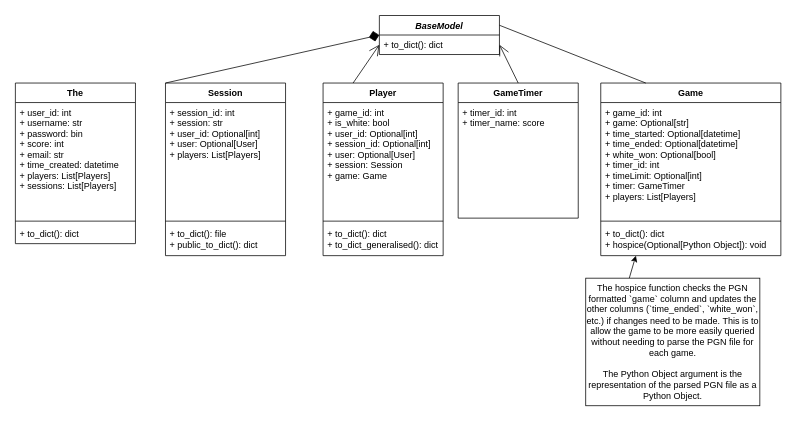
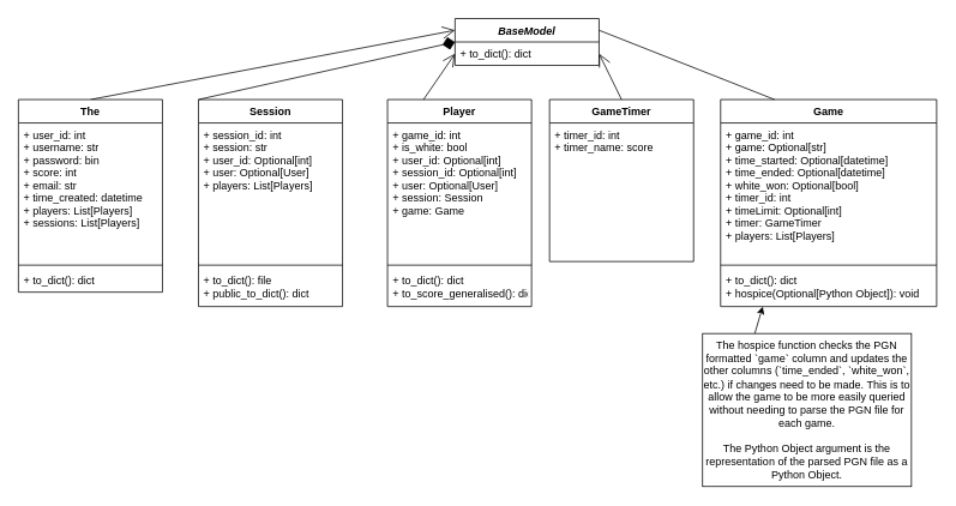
+ <mxCell id="4" value="" style="endArrow=open;endFill=1;endSize=12;html=1;entryX=0;entryY=0.25;entryDx=0;entryDy=0;exitX=0.5;exitY=0;exitDx=0;exitDy=0;" parent="1" source="5" target="2" edge="1"><mxGeometry width="160" relative="1" as="geometry"><mxPoint x="240" y="180" as="sourcePoint" /><mxPoint x="490" y="330" as="targetPoint" /></mxGeometry></mxCell>
- <mxCell id="17" value="+ to_dict(): dict&#10;+ to_dict_generalised(): dict" style="text;strokeColor=none;fillColor=none;align=left;verticalAlign=top;spacingLeft=4;spacingRight=4;overflow=hidden;rotatable=0;points=[[0,0.5],[1,0.5]];portConstraint=eastwest;" parent="14" vertex="1"><mxGeometry y="188" width="160" height="42" as="geometry" /></mxCell>
+ <mxCell id="17" value="+ to_dict(): dict&#10;+ to_score_generalised(): dict" style="text;strokeColor=none;fillColor=none;align=left;verticalAlign=top;spacingLeft=4;spacingRight=4;overflow=hidden;rotatable=0;points=[[0,0.5],[1,0.5]];portConstraint=eastwest;" parent="14" vertex="1"><mxGeometry y="188" width="160" height="42" as="geometry" /></mxCell>
